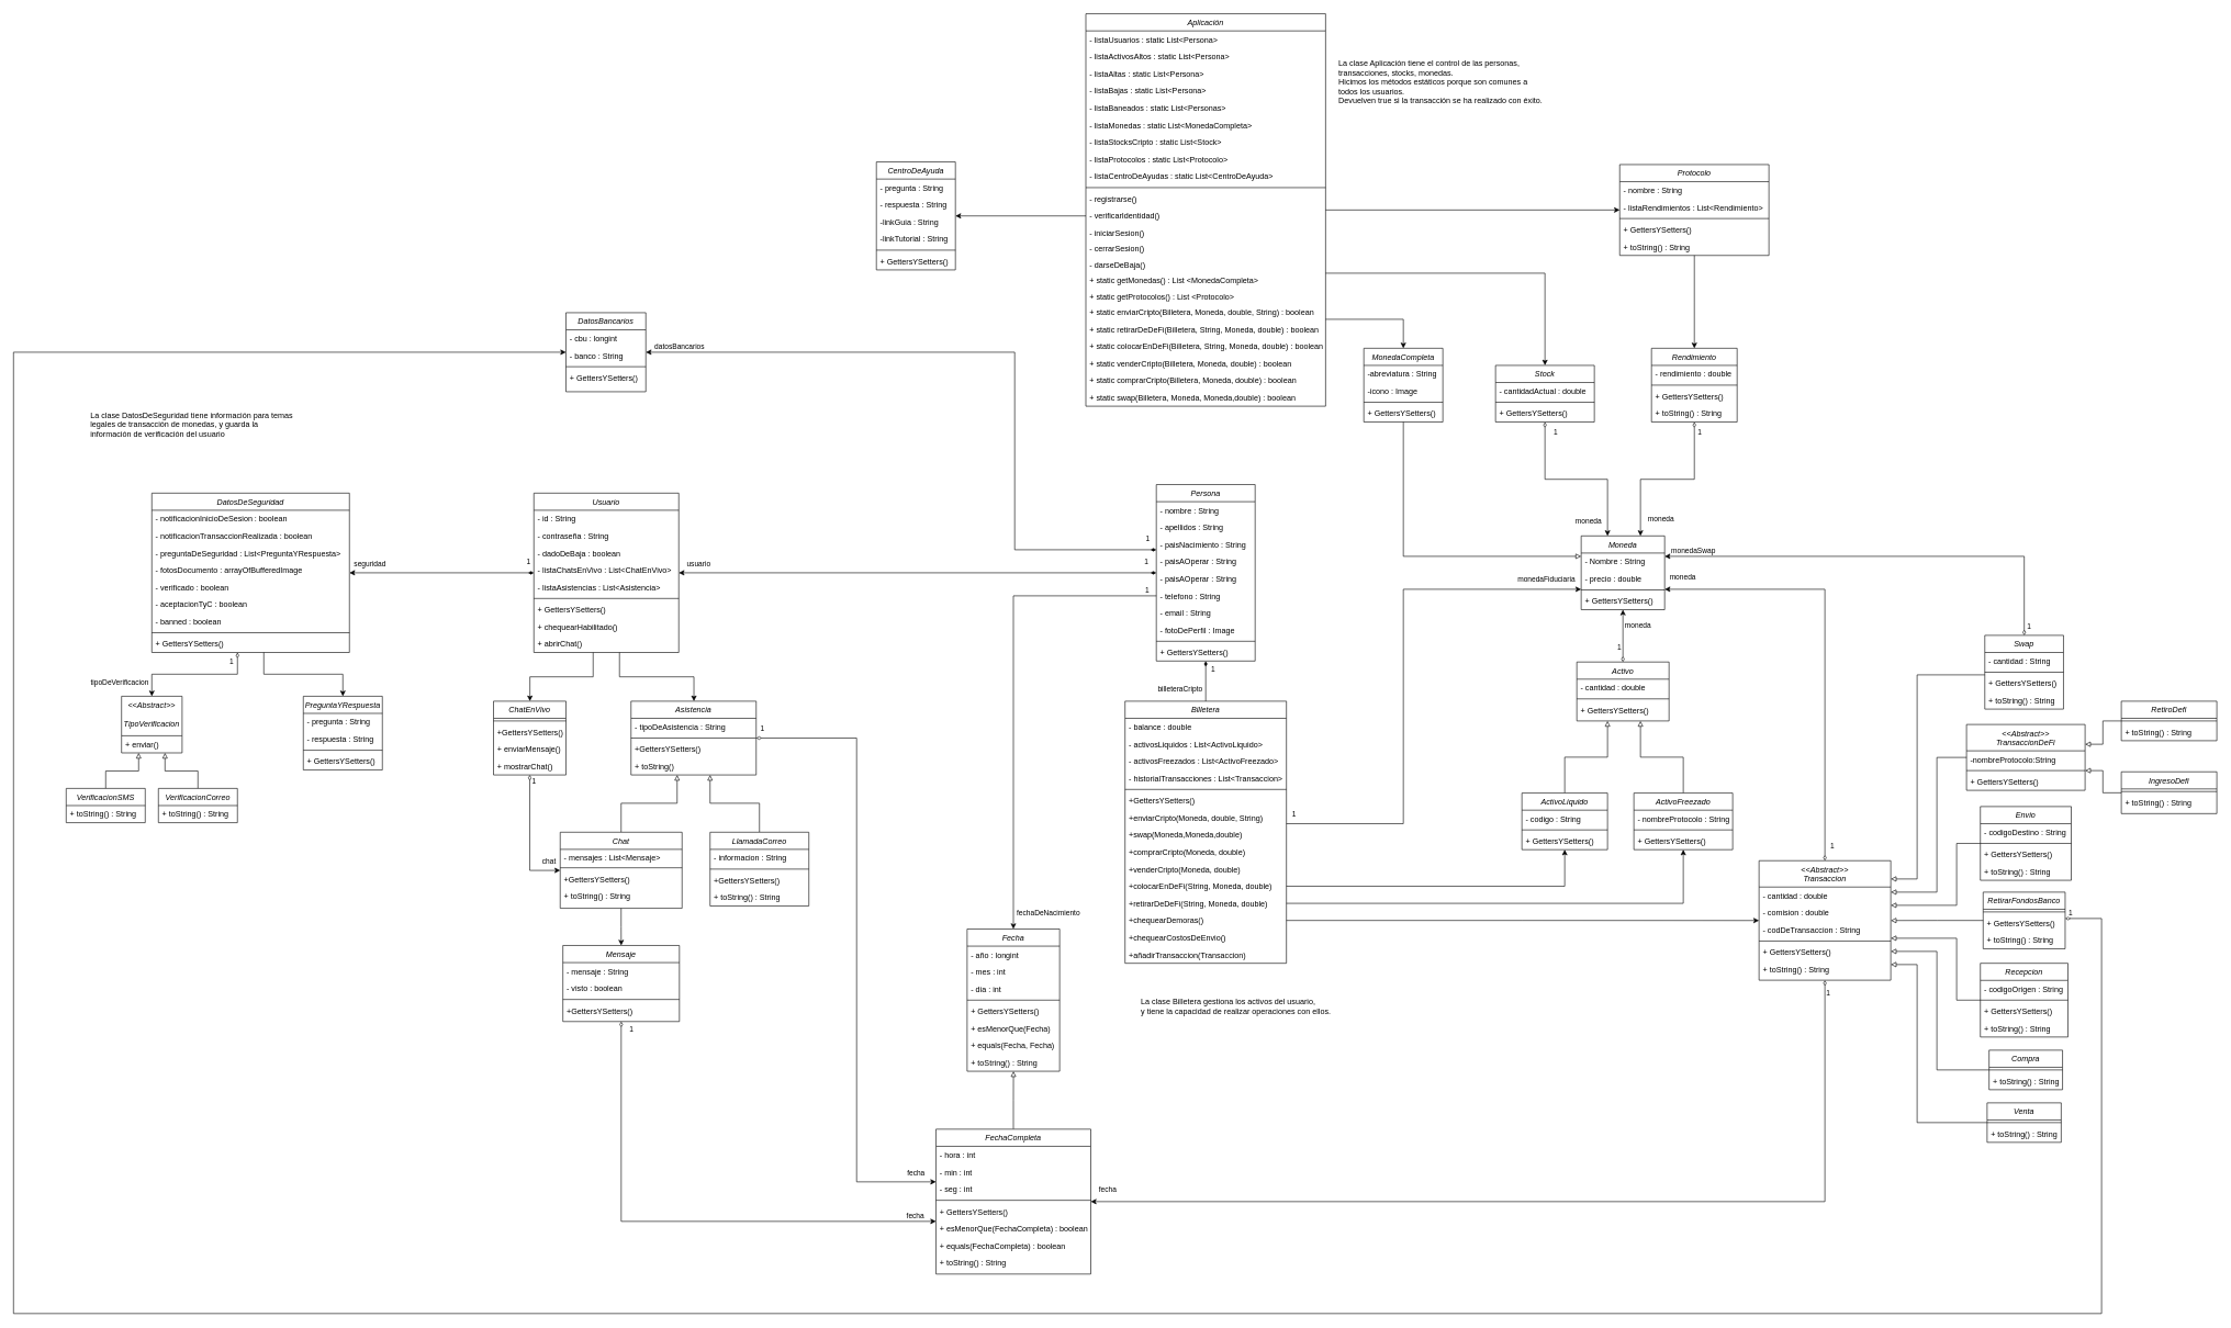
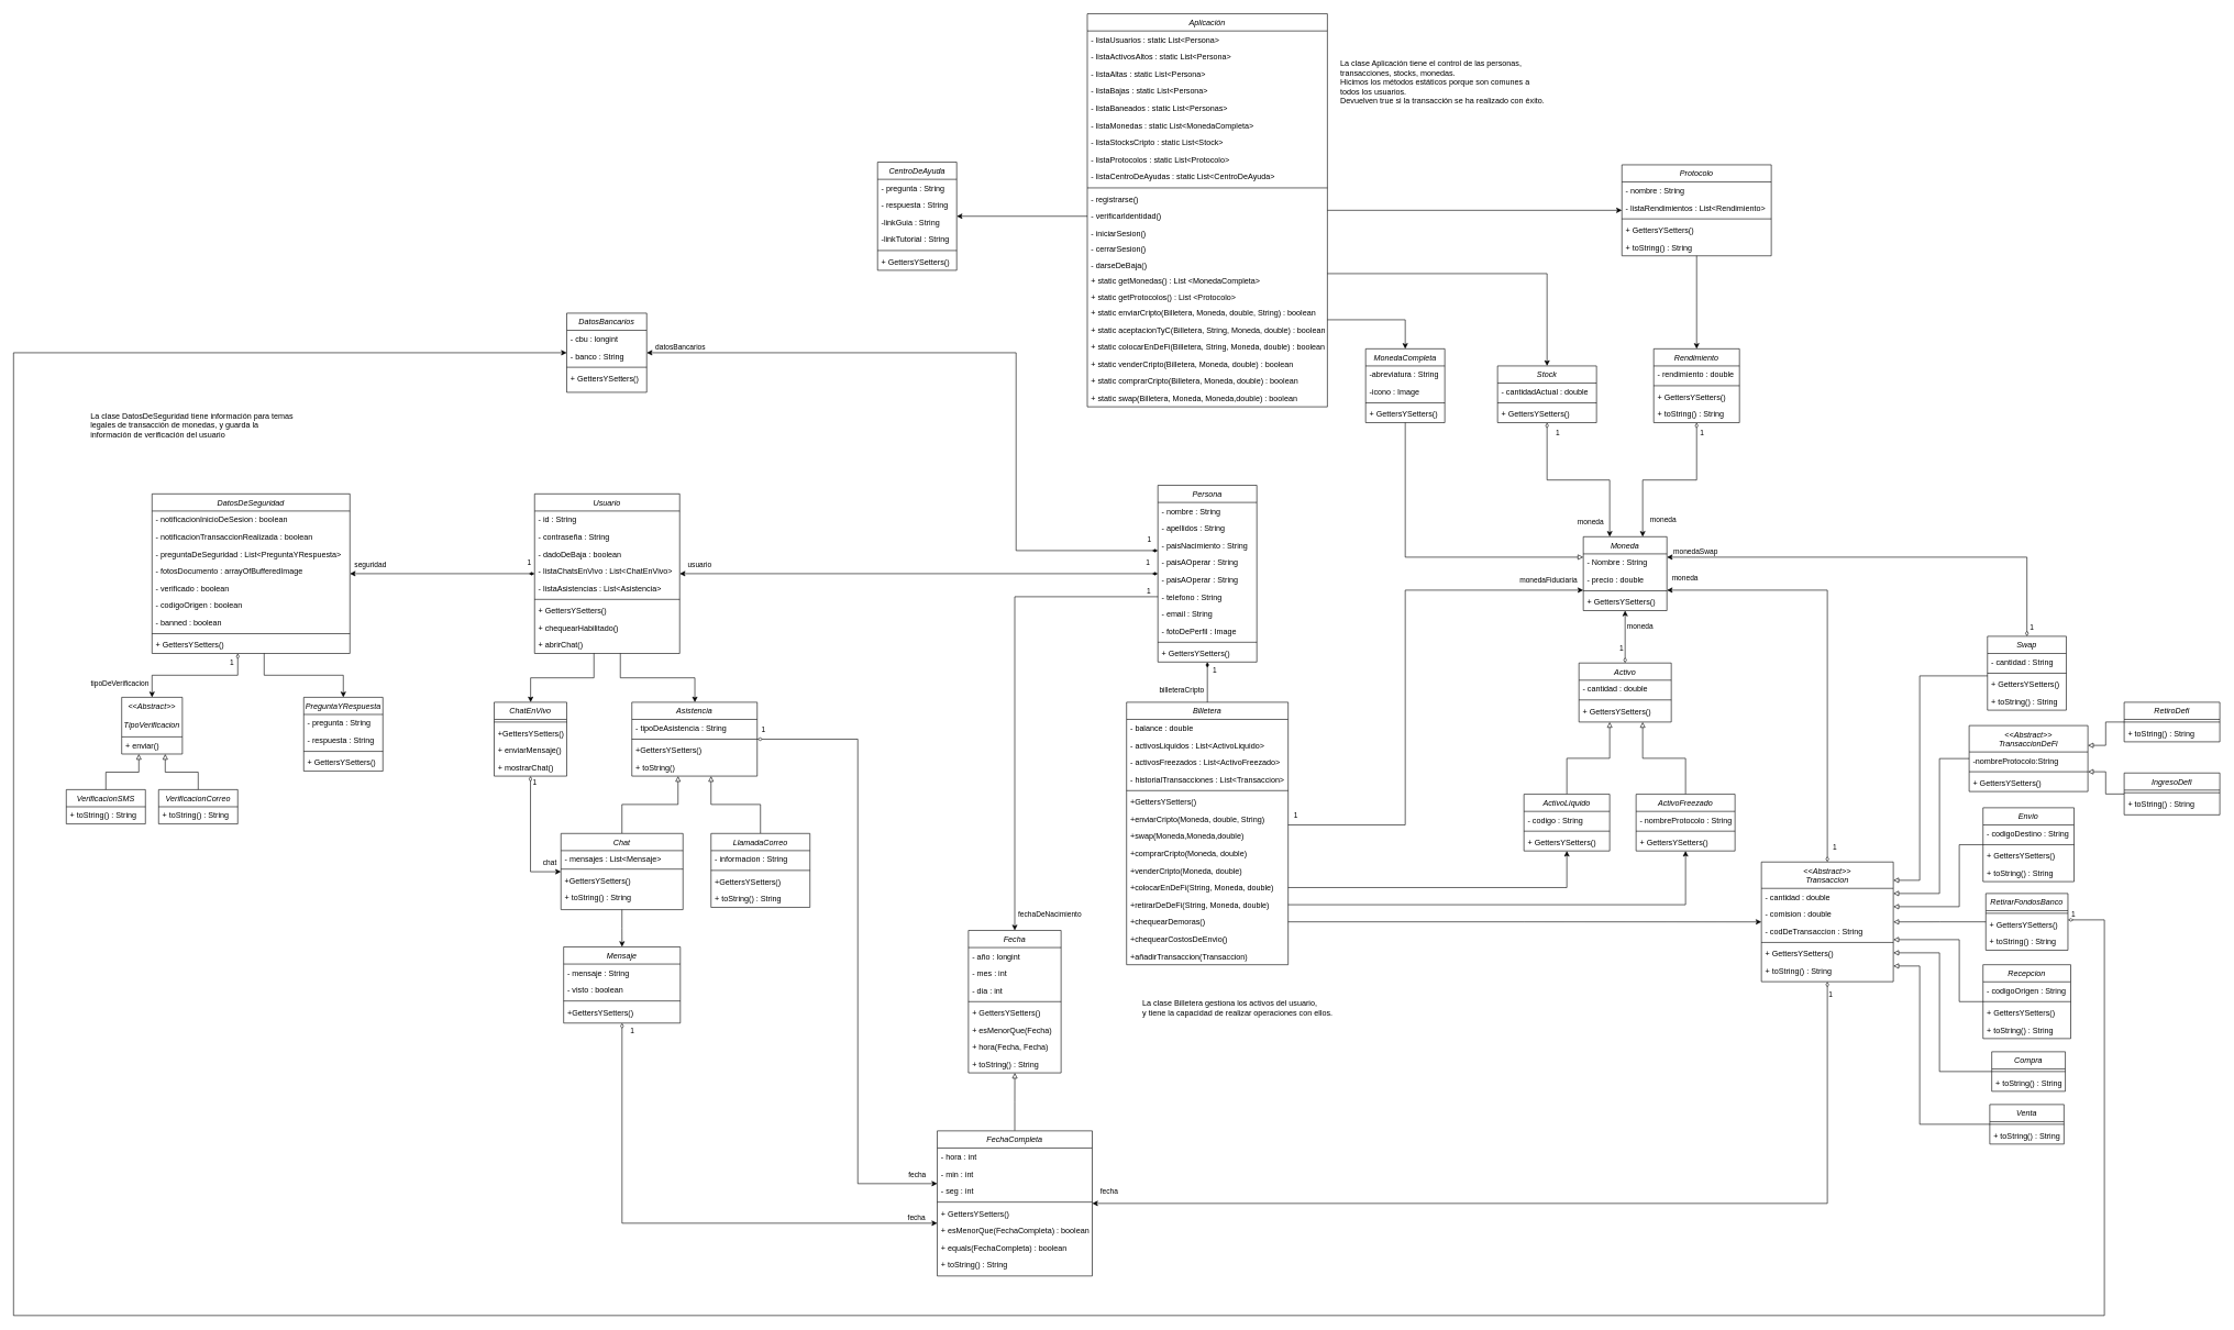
- <mxCell id="24" value="+ static retirarDeDeFi(Billetera, String, Moneda, double) : boolean" style="text;align=left;verticalAlign=top;spacingLeft=4;spacingRight=4;overflow=hidden;rotatable=0;points=[[0,0.5],[1,0.5]];portConstraint=eastwest;rounded=0;shadow=0;html=0;fontSize=12;" parent="5" vertex="1"><mxGeometry y="466" width="364" height="26" as="geometry" /></mxCell>
+ <mxCell id="24" value="+ static aceptacionTyC(Billetera, String, Moneda, double) : boolean" style="text;align=left;verticalAlign=top;spacingLeft=4;spacingRight=4;overflow=hidden;rotatable=0;points=[[0,0.5],[1,0.5]];portConstraint=eastwest;rounded=0;shadow=0;html=0;fontSize=12;" parent="5" vertex="1"><mxGeometry y="466" width="364" height="26" as="geometry" /></mxCell>
- <mxCell id="105" value="- aceptacionTyC : boolean" style="text;align=left;verticalAlign=top;spacingLeft=4;spacingRight=4;overflow=hidden;rotatable=0;points=[[0,0.5],[1,0.5]];portConstraint=eastwest;rounded=0;shadow=0;html=0;fontSize=12;" parent="99" vertex="1"><mxGeometry y="156" width="300" height="26" as="geometry" /></mxCell>
+ <mxCell id="105" value="- codigoOrigen : boolean" style="text;align=left;verticalAlign=top;spacingLeft=4;spacingRight=4;overflow=hidden;rotatable=0;points=[[0,0.5],[1,0.5]];portConstraint=eastwest;rounded=0;shadow=0;html=0;fontSize=12;" parent="99" vertex="1"><mxGeometry y="156" width="300" height="26" as="geometry" /></mxCell>
- <mxCell id="129" value="+ equals(Fecha, Fecha)" style="text;align=left;verticalAlign=top;spacingLeft=4;spacingRight=4;overflow=hidden;rotatable=0;points=[[0,0.5],[1,0.5]];portConstraint=eastwest;rounded=0;shadow=0;html=0;fontSize=12;" parent="122" vertex="1"><mxGeometry y="164" width="140.5" height="26" as="geometry" /></mxCell>
+ <mxCell id="129" value="+ hora(Fecha, Fecha)" style="text;align=left;verticalAlign=top;spacingLeft=4;spacingRight=4;overflow=hidden;rotatable=0;points=[[0,0.5],[1,0.5]];portConstraint=eastwest;rounded=0;shadow=0;html=0;fontSize=12;" parent="122" vertex="1"><mxGeometry y="164" width="140.5" height="26" as="geometry" /></mxCell>
